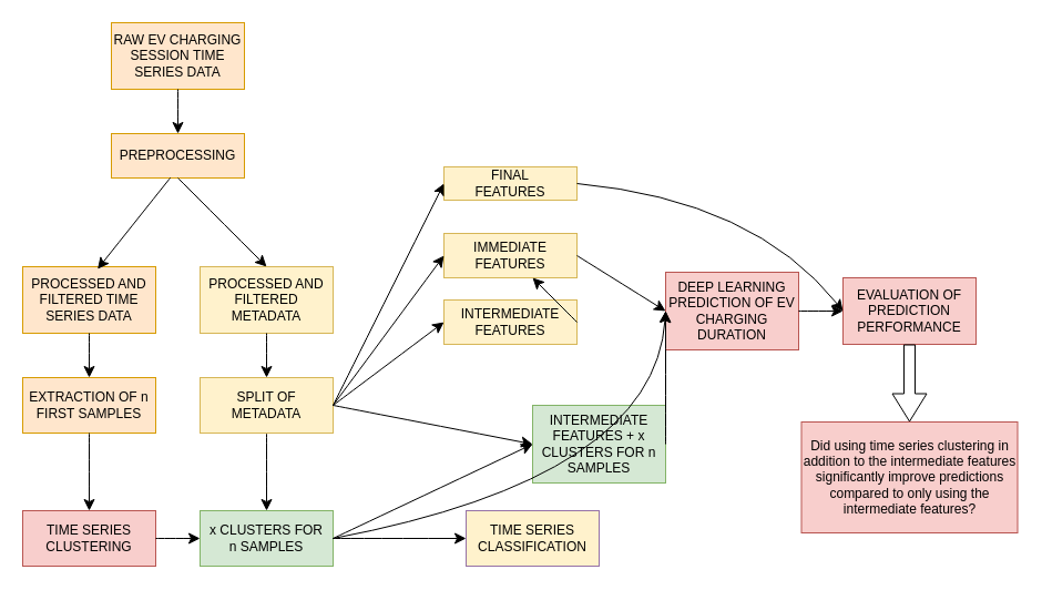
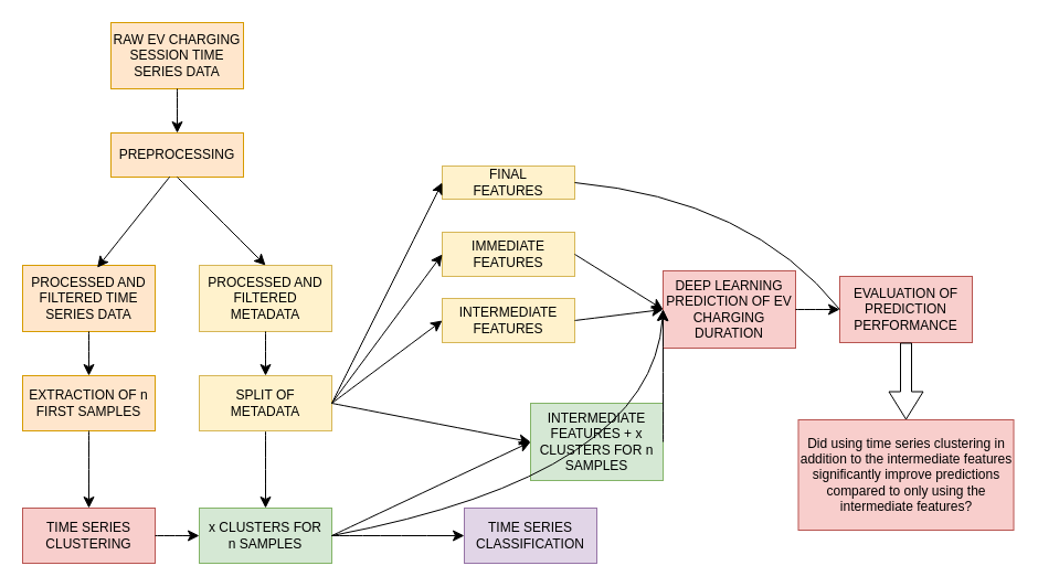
- <mxCell id="35" value="" style="endArrow=classic;html=1;rounded=0;fontSize=12;startSize=8;endSize=8;curved=1;exitX=1;exitY=0.5;exitDx=0;exitDy=0;entryX=0;entryY=0.5;entryDx=0;entryDy=0;" edge="1" parent="1" source="18" target="33"><mxGeometry width="50" height="50" relative="1" as="geometry"><mxPoint x="600" y="290" as="sourcePoint" /><mxPoint x="650" y="240" as="targetPoint" /><Array as="points"><mxPoint x="680" y="180" /></Array></mxGeometry></mxCell>
+ <mxCell id="35" value="" style="endArrow=none;html=1;rounded=0;fontSize=12;startSize=8;endSize=8;curved=1;exitX=1;exitY=0.5;exitDx=0;exitDy=0;entryX=0;entryY=0.5;entryDx=0;entryDy=0;" edge="1" parent="1" source="18" target="33"><mxGeometry width="50" height="50" relative="1" as="geometry"><mxPoint x="600" y="290" as="sourcePoint" /><mxPoint x="650" y="240" as="targetPoint" /><Array as="points"><mxPoint x="680" y="180" /></Array></mxGeometry></mxCell>
- <mxCell id="31" value="" style="endArrow=classic;html=1;rounded=0;fontSize=12;startSize=8;endSize=8;curved=1;exitX=1;exitY=0.5;exitDx=0;exitDy=0;" edge="1" parent="1" source="16" target="17"><mxGeometry width="50" height="50" relative="1" as="geometry"><mxPoint x="480" y="430" as="sourcePoint" /><mxPoint x="590" y="350" as="targetPoint" /></mxGeometry></mxCell>
+ <mxCell id="31" value="" style="endArrow=classic;html=1;rounded=0;fontSize=12;startSize=8;endSize=8;curved=1;exitX=1;exitY=0.5;exitDx=0;exitDy=0;entryX=0;entryY=0.5;entryDx=0;entryDy=0;" edge="1" parent="1" source="16" target="28"><mxGeometry width="50" height="50" relative="1" as="geometry"><mxPoint x="480" y="430" as="sourcePoint" /><mxPoint x="590" y="350" as="targetPoint" /></mxGeometry></mxCell>
- <mxCell id="25" value="TIME SERIES CLASSIFICATION" style="rounded=0;whiteSpace=wrap;html=1;fillColor=#fff2cc;strokeColor=#9673a6;" vertex="1" parent="1"><mxGeometry x="420" y="460" width="120" height="50" as="geometry" /></mxCell>
+ <mxCell id="25" value="TIME SERIES CLASSIFICATION" style="rounded=0;whiteSpace=wrap;html=1;fillColor=#e1d5e7;strokeColor=#9673a6;" vertex="1" parent="1"><mxGeometry x="420" y="460" width="120" height="50" as="geometry" /></mxCell>
